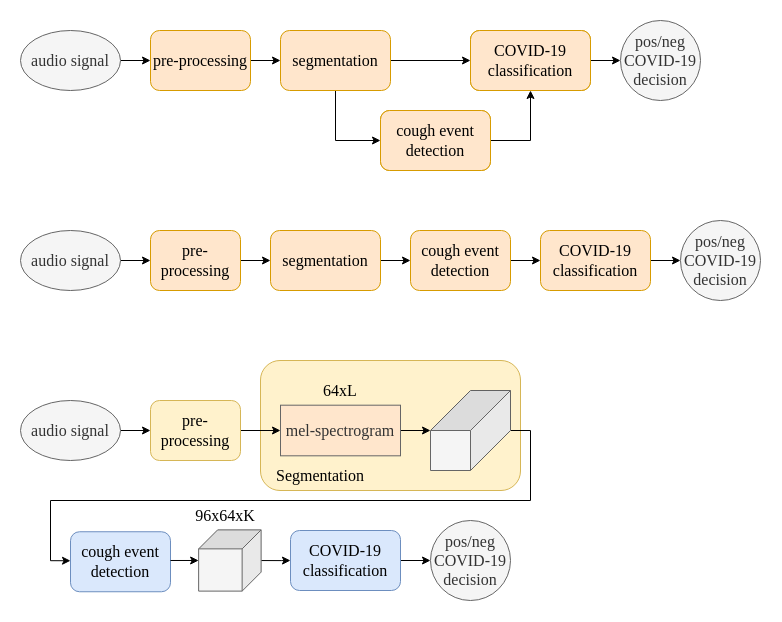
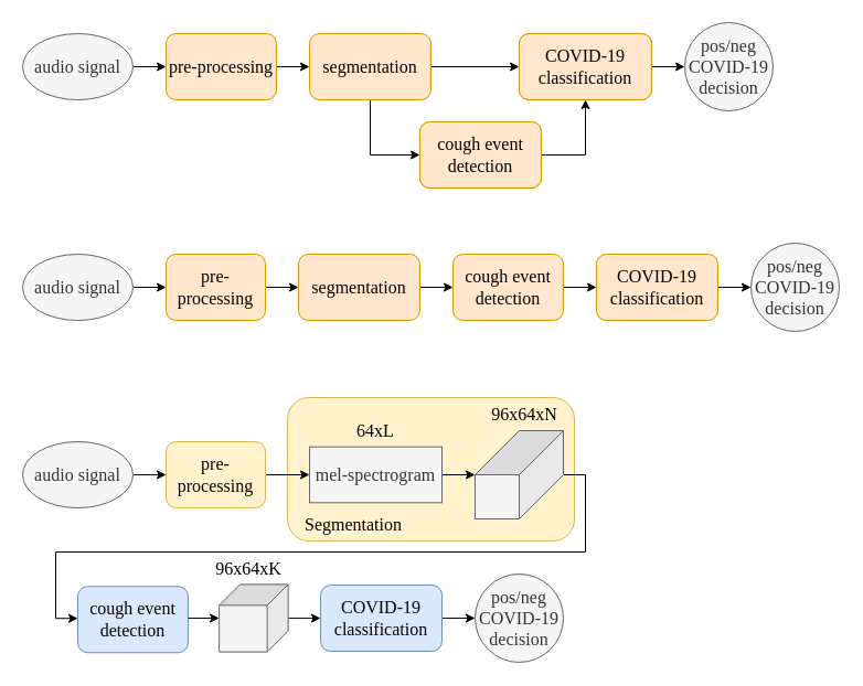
+ <mxCell id="38" value="96x64xN" style="text;html=1;strokeColor=none;fillColor=none;align=center;verticalAlign=middle;whiteSpace=wrap;rounded=0;fontSize=16;fontFamily=Comic Sans MS;" parent="1" vertex="1"><mxGeometry x="440" y="360" width="70" height="30" as="geometry" /></mxCell>
- <mxCell id="37" value="mel-spectrogram" style="rounded=0;whiteSpace=wrap;html=1;fontSize=16;fillColor=#ffe6cc;strokeColor=#666666;fontColor=#333333;fontFamily=Comic Sans MS;" parent="1" vertex="1"><mxGeometry x="280" y="404.69" width="120" height="50.62" as="geometry" /></mxCell>
+ <mxCell id="37" value="mel-spectrogram" style="rounded=0;whiteSpace=wrap;html=1;fontSize=16;fillColor=#f5f5f5;strokeColor=#666666;fontColor=#333333;fontFamily=Comic Sans MS;" parent="1" vertex="1"><mxGeometry x="280" y="404.69" width="120" height="50.62" as="geometry" /></mxCell>
